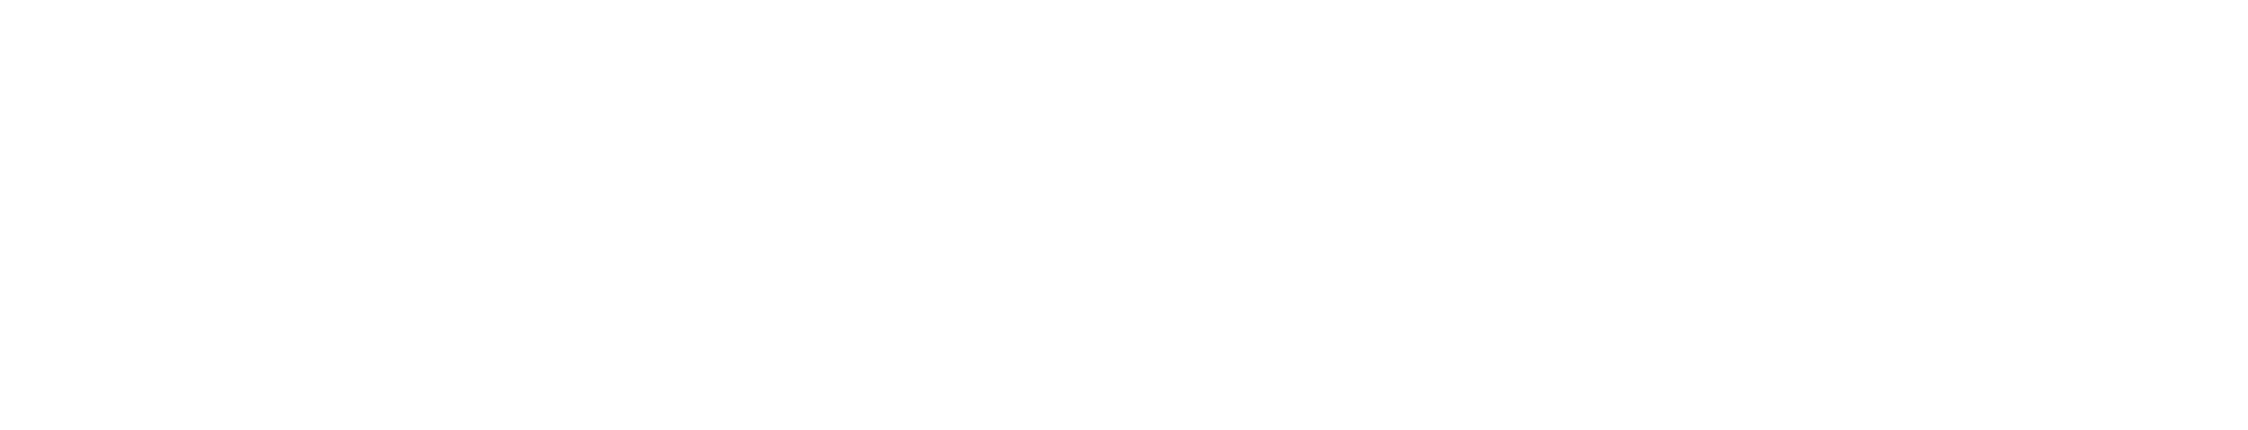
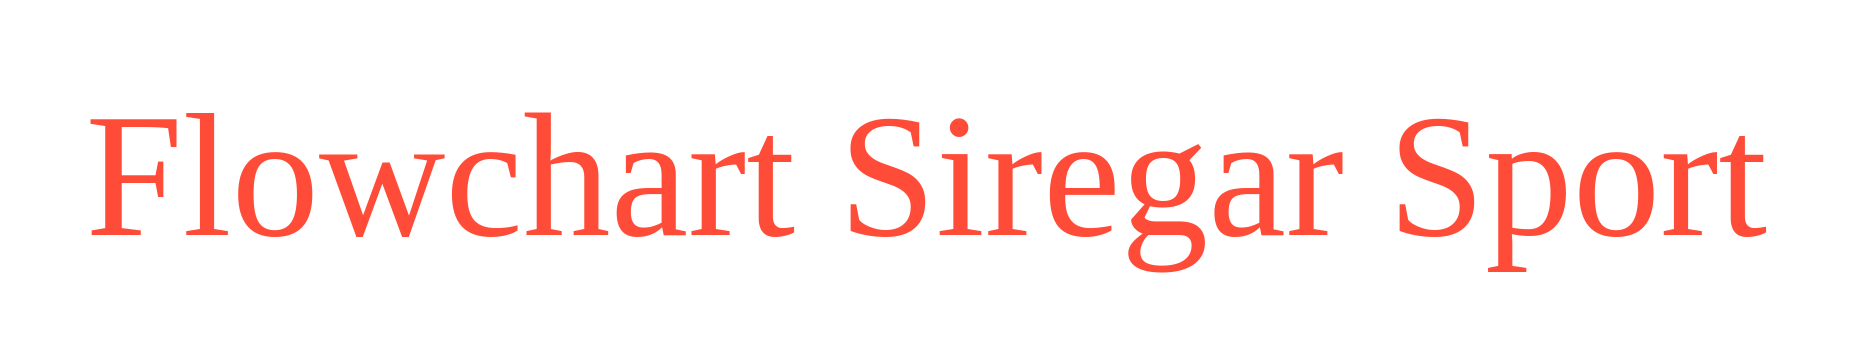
+ <mxCell id="2" value="Flowchart Siregar Sport" style="text;html=1;align=center;verticalAlign=middle;resizable=0;points=[];autosize=1;perimeterSpacing=1;strokeWidth=0;fontSize=70;fontFamily=Times New Roman;fontColor=#FF4C38;" vertex="1" parent="1"><mxGeometry x="20" y="20" width="700" height="100" as="geometry" /></mxCell>
